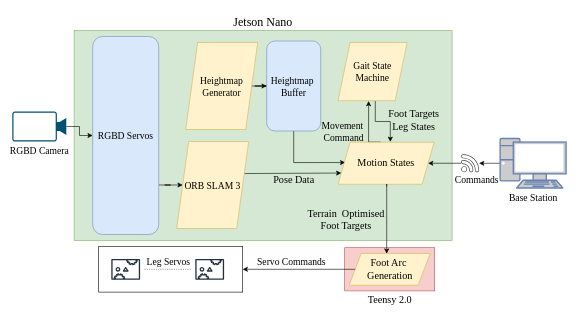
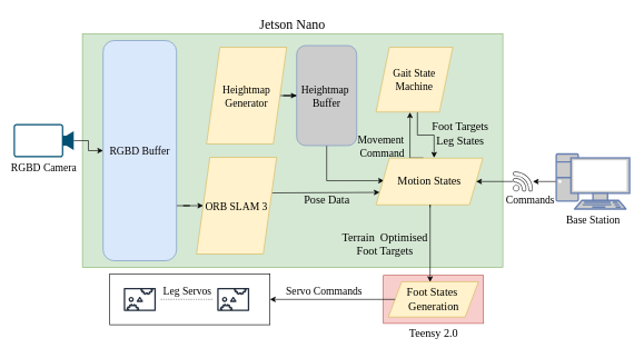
- <mxCell id="10" value="&lt;font style=&quot;font-size: 16px;&quot;&gt;Heightmap&amp;nbsp;&lt;/font&gt;&lt;div style=&quot;font-size: 16px;&quot;&gt;&lt;font style=&quot;font-size: 16px;&quot;&gt;Buffer&lt;/font&gt;&lt;/div&gt;" style="rounded=1;whiteSpace=wrap;html=1;fillColor=#dae8fc;strokeColor=#6c8ebf;fontFamily=Times New Roman;fontSize=16;" parent="1" vertex="1"><mxGeometry x="444" y="67.5" width="90" height="150" as="geometry" /></mxCell>
+ <mxCell id="10" value="&lt;font style=&quot;font-size: 16px;&quot;&gt;Heightmap&amp;nbsp;&lt;/font&gt;&lt;div style=&quot;font-size: 16px;&quot;&gt;&lt;font style=&quot;font-size: 16px;&quot;&gt;Buffer&lt;/font&gt;&lt;/div&gt;" style="rounded=1;whiteSpace=wrap;html=1;fillColor=#cccccc;strokeColor=#6c8ebf;fontFamily=Times New Roman;fontSize=16;" parent="1" vertex="1"><mxGeometry x="444" y="67.5" width="90" height="150" as="geometry" /></mxCell>
- <mxCell id="4" value="&lt;font style=&quot;font-size: 16px;&quot;&gt;RGBD Servos&lt;/font&gt;" style="rounded=1;whiteSpace=wrap;html=1;fillColor=#dae8fc;strokeColor=#6c8ebf;fontFamily=Times New Roman;fontSize=16;" parent="1" vertex="1"><mxGeometry x="154" y="60" width="110" height="330" as="geometry" /></mxCell>
+ <mxCell id="4" value="&lt;font style=&quot;font-size: 16px;&quot;&gt;RGBD Buffer&lt;/font&gt;" style="rounded=1;whiteSpace=wrap;html=1;fillColor=#dae8fc;strokeColor=#6c8ebf;fontFamily=Times New Roman;fontSize=16;" parent="1" vertex="1"><mxGeometry x="154" y="60" width="110" height="330" as="geometry" /></mxCell>
- <mxCell id="32" value="&lt;font style=&quot;font-size: 17px;&quot;&gt;Foot Arc&amp;nbsp;&lt;/font&gt;&lt;div&gt;&lt;font style=&quot;font-size: 17px;&quot;&gt;Generation&lt;/font&gt;&lt;/div&gt;" style="shape=parallelogram;perimeter=parallelogramPerimeter;whiteSpace=wrap;html=1;fixedSize=1;fillColor=#fff2cc;strokeColor=#d6b656;fontFamily=Times New Roman;fontSize=17;" vertex="1" parent="1"><mxGeometry x="581.5" y="421.5" width="135" height="53" as="geometry" /></mxCell>
+ <mxCell id="32" value="&lt;font style=&quot;font-size: 17px;&quot;&gt;Foot States&amp;nbsp;&lt;/font&gt;&lt;div&gt;&lt;font style=&quot;font-size: 17px;&quot;&gt;Generation&lt;/font&gt;&lt;/div&gt;" style="shape=parallelogram;perimeter=parallelogramPerimeter;whiteSpace=wrap;html=1;fixedSize=1;fillColor=#fff2cc;strokeColor=#d6b656;fontFamily=Times New Roman;fontSize=17;" vertex="1" parent="1"><mxGeometry x="581.5" y="421.5" width="135" height="53" as="geometry" /></mxCell>
